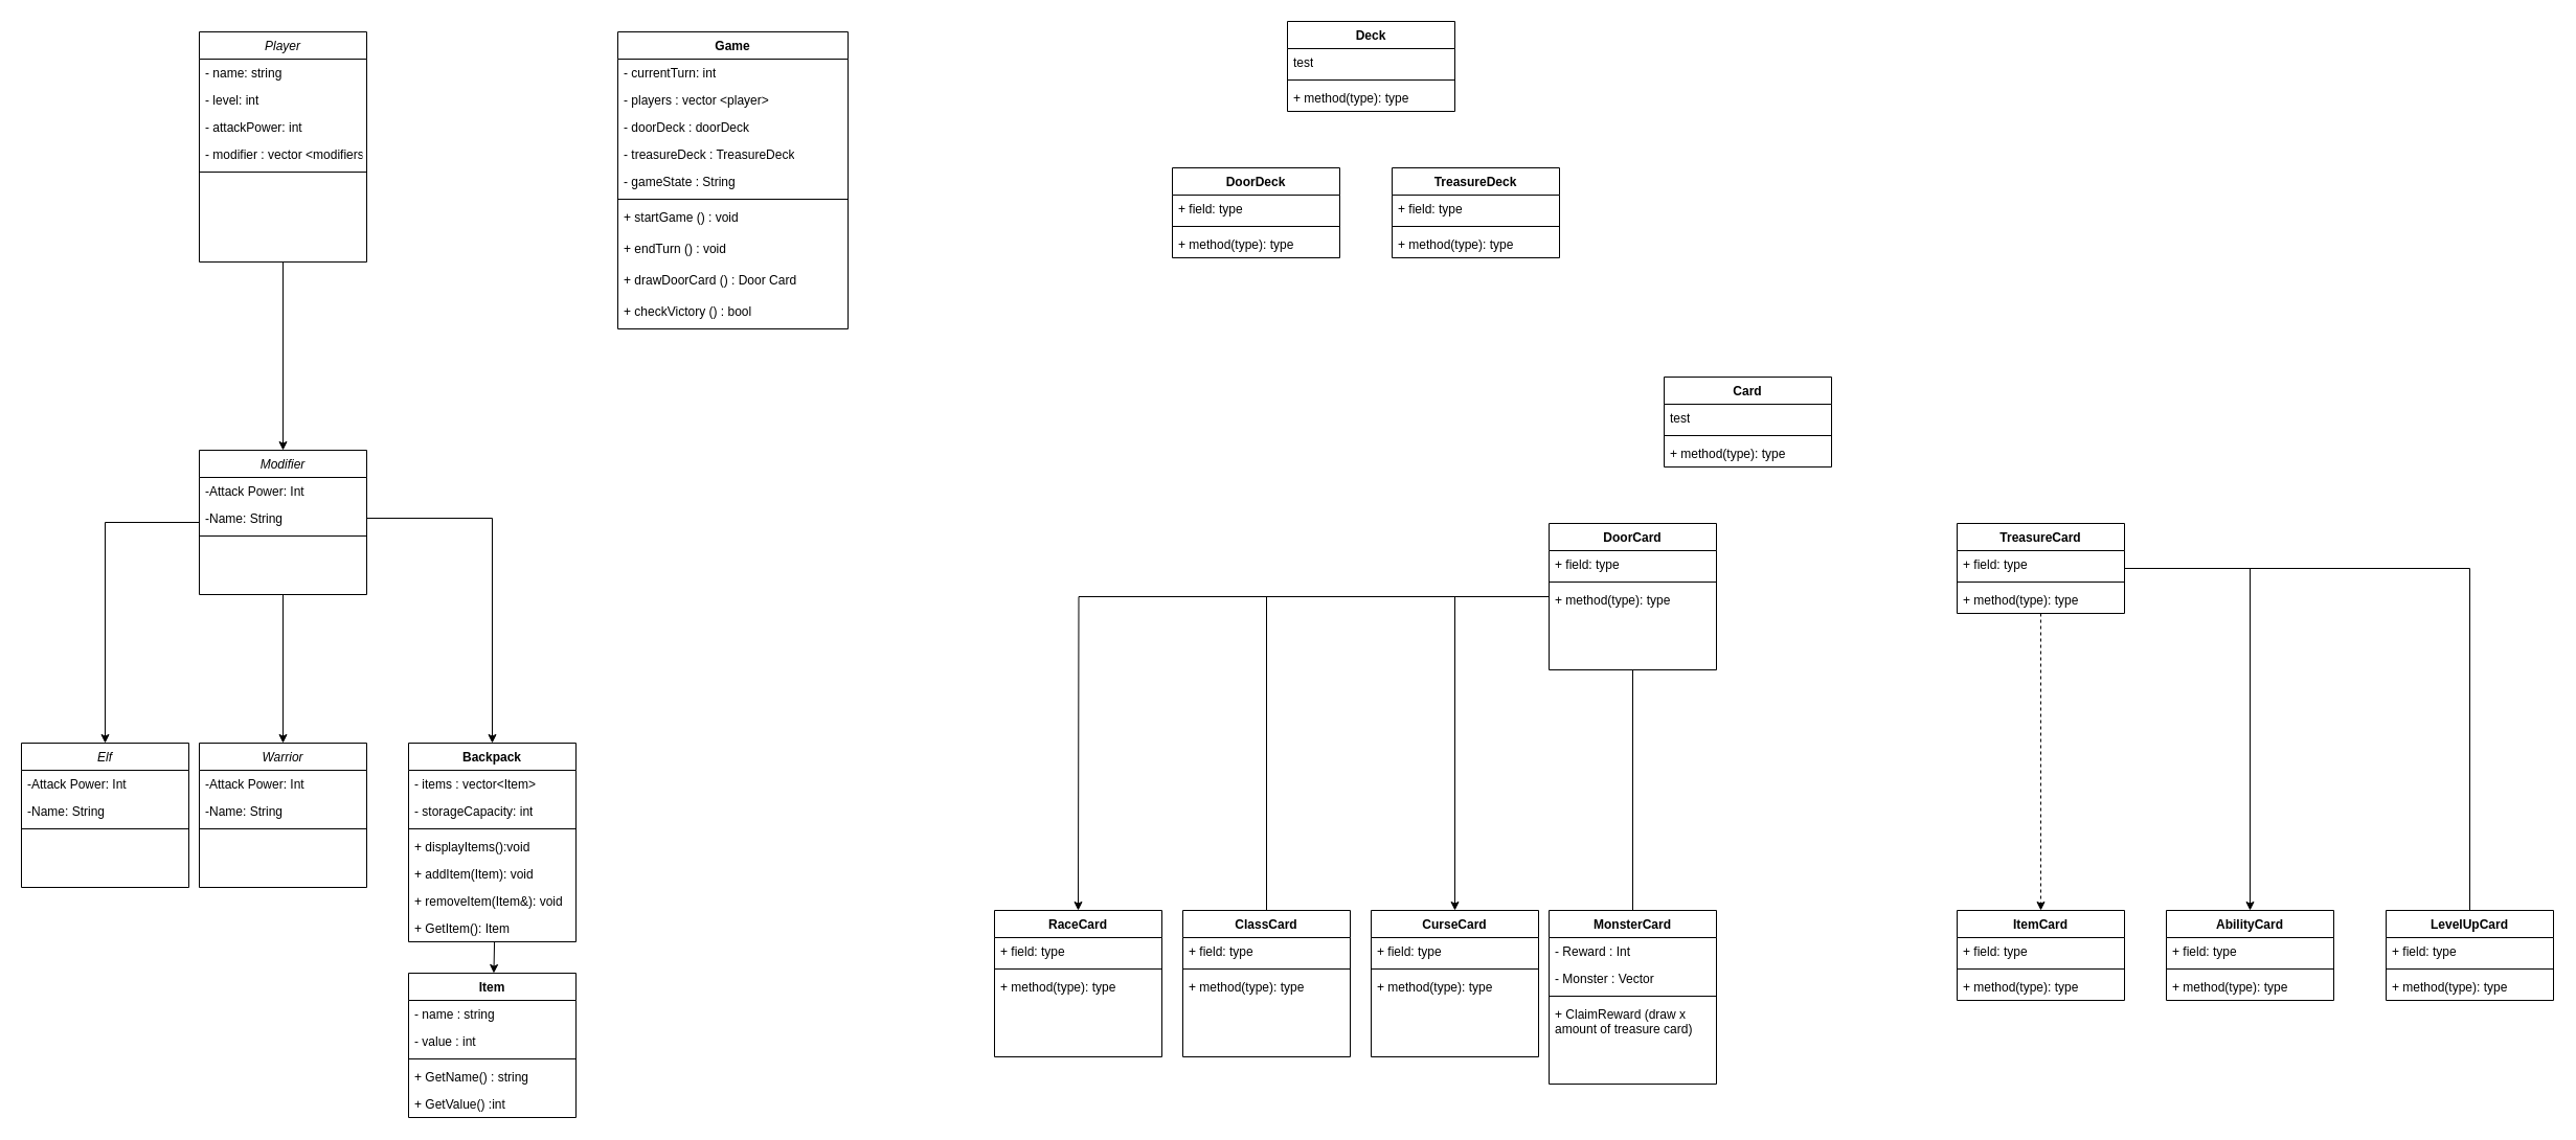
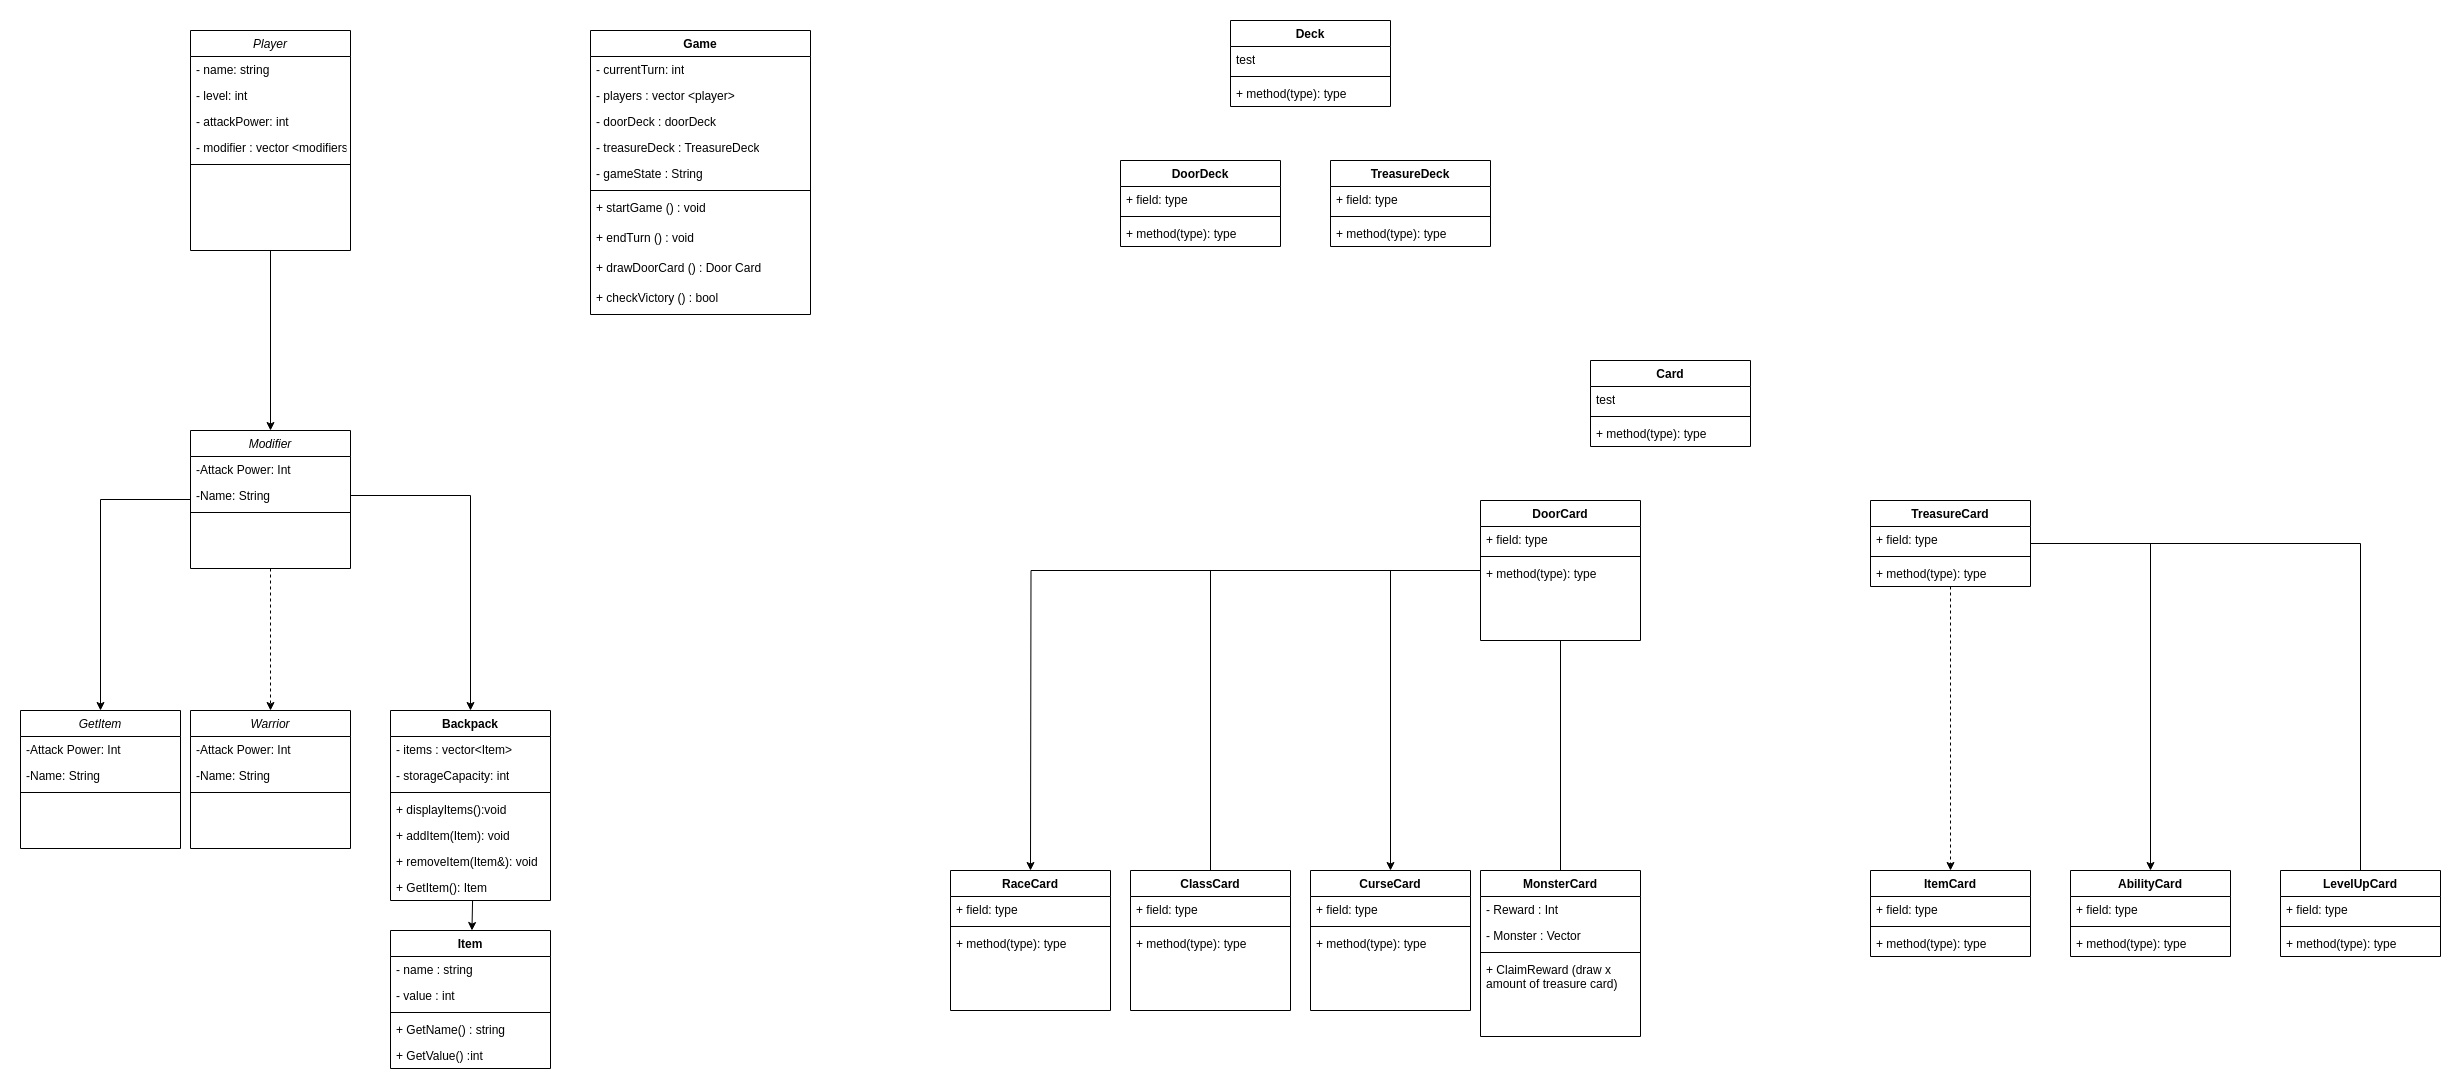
- <mxCell id="94" value="" style="edgeStyle=orthogonalEdgeStyle;rounded=0;orthogonalLoop=1;jettySize=auto;html=1;" edge="1" parent="1" source="96" target="100"><mxGeometry relative="1" as="geometry" /></mxCell>
+ <mxCell id="94" value="" style="edgeStyle=orthogonalEdgeStyle;rounded=0;orthogonalLoop=1;jettySize=auto;html=1;dashed=1;" edge="1" parent="1" source="96" target="100"><mxGeometry relative="1" as="geometry" /></mxCell>
- <mxCell id="104" value="Elf" style="swimlane;fontStyle=2;align=center;verticalAlign=top;childLayout=stackLayout;horizontal=1;startSize=26;horizontalStack=0;resizeParent=1;resizeLast=0;collapsible=1;marginBottom=0;rounded=0;shadow=0;strokeWidth=1;" vertex="1" parent="1"><mxGeometry x="20" y="710" width="160" height="138" as="geometry"><mxRectangle x="230" y="140" width="160" height="26" as="alternateBounds" /></mxGeometry></mxCell>
+ <mxCell id="104" value="GetItem" style="swimlane;fontStyle=2;align=center;verticalAlign=top;childLayout=stackLayout;horizontal=1;startSize=26;horizontalStack=0;resizeParent=1;resizeLast=0;collapsible=1;marginBottom=0;rounded=0;shadow=0;strokeWidth=1;" vertex="1" parent="1"><mxGeometry x="20" y="710" width="160" height="138" as="geometry"><mxRectangle x="230" y="140" width="160" height="26" as="alternateBounds" /></mxGeometry></mxCell>
